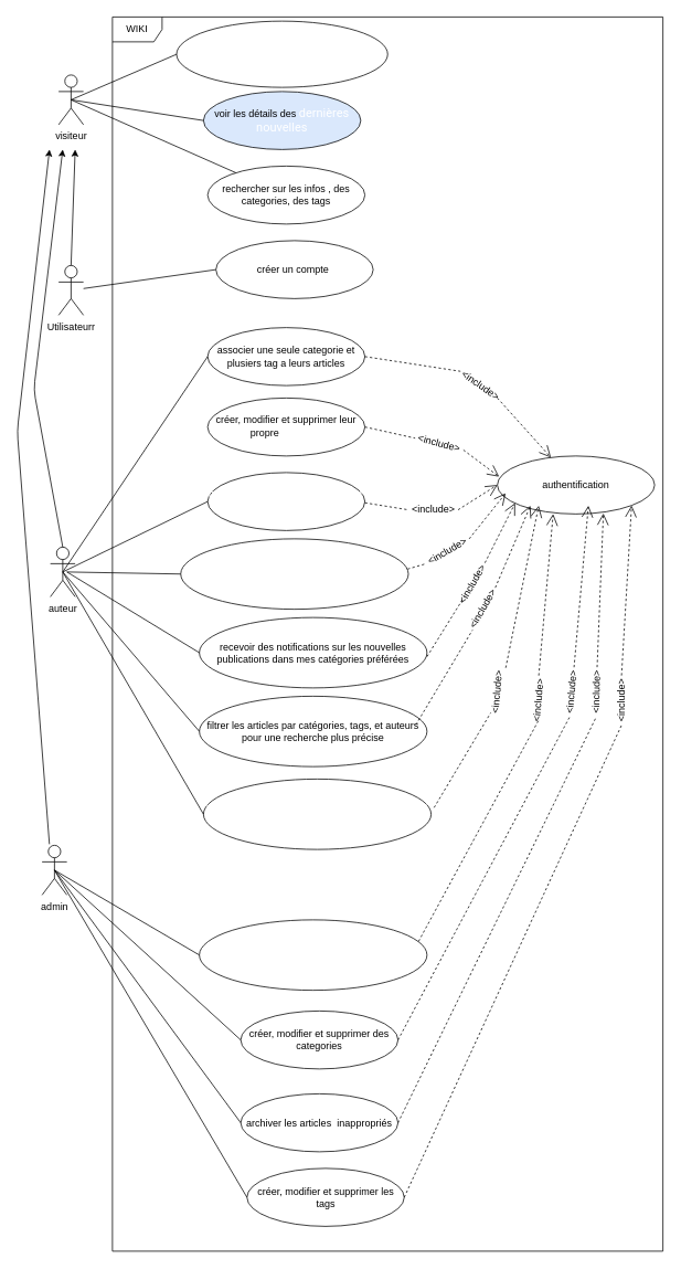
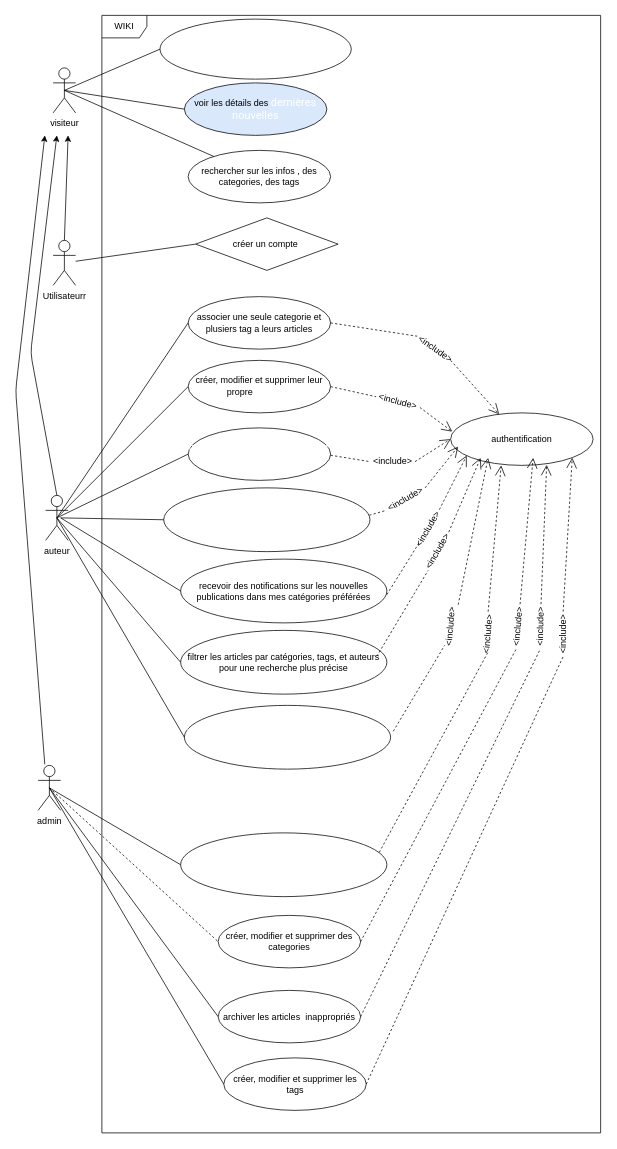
- <mxCell id="9" value="créer un compte&amp;nbsp;" style="ellipse;whiteSpace=wrap;html=1;" parent="1" vertex="1"><mxGeometry x="260" y="290" width="190" height="70" as="geometry" /></mxCell>
+ <mxCell id="9" value="créer un compte&amp;nbsp;" style="rhombus;whiteSpace=wrap;html=1;" parent="1" vertex="1"><mxGeometry x="260" y="290" width="190" height="70" as="geometry" /></mxCell>
+ <mxCell id="22" value="" style="endArrow=none;html=1;entryX=0;entryY=0.5;entryDx=0;entryDy=0;exitX=0.5;exitY=0.5;exitDx=0;exitDy=0;exitPerimeter=0;" parent="1" source="3" target="11" edge="1"><mxGeometry width="50" height="50" relative="1" as="geometry"><mxPoint x="100" y="480" as="sourcePoint" /><mxPoint x="260" y="440" as="targetPoint" /></mxGeometry></mxCell>
- <mxCell id="25" value="" style="endArrow=none;html=1;entryX=0;entryY=0.5;entryDx=0;entryDy=0;exitX=0.5;exitY=0.5;exitDx=0;exitDy=0;exitPerimeter=0;" parent="1" source="4" target="12" edge="1"><mxGeometry width="50" height="50" relative="1" as="geometry"><mxPoint x="105" y="500" as="sourcePoint" /><mxPoint x="300" y="545" as="targetPoint" /></mxGeometry></mxCell>
+ <mxCell id="25" value="" style="endArrow=none;html=1;entryX=0;entryY=0.5;entryDx=0;entryDy=0;exitX=0.5;exitY=0.5;exitDx=0;exitDy=0;exitPerimeter=0;dashed=1;" parent="1" source="4" target="12" edge="1"><mxGeometry width="50" height="50" relative="1" as="geometry"><mxPoint x="105" y="500" as="sourcePoint" /><mxPoint x="300" y="545" as="targetPoint" /></mxGeometry></mxCell>
